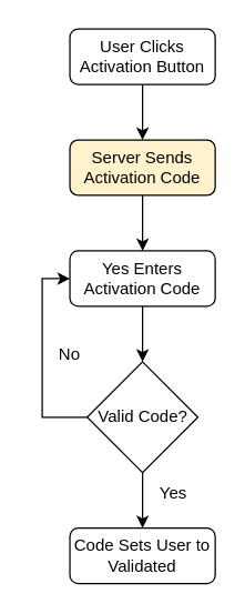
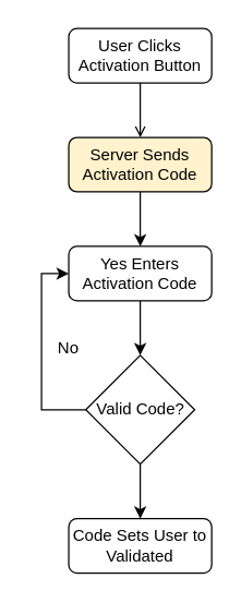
- <mxCell id="2" value="" style="edgeStyle=orthogonalEdgeStyle;rounded=0;orthogonalLoop=1;jettySize=auto;html=1;" edge="1" parent="1" source="3" target="5"><mxGeometry relative="1" as="geometry" /></mxCell>
+ <mxCell id="2" value="" style="edgeStyle=orthogonalEdgeStyle;rounded=0;orthogonalLoop=1;jettySize=auto;html=1;endArrow=open;" edge="1" parent="1" source="3" target="5"><mxGeometry relative="1" as="geometry" /></mxCell>
- <mxCell id="12" value="Yes" style="text;html=1;strokeColor=none;fillColor=none;align=center;verticalAlign=middle;whiteSpace=wrap;rounded=0;" vertex="1" parent="1"><mxGeometry x="95" y="340" width="60" height="30" as="geometry" /></mxCell>
